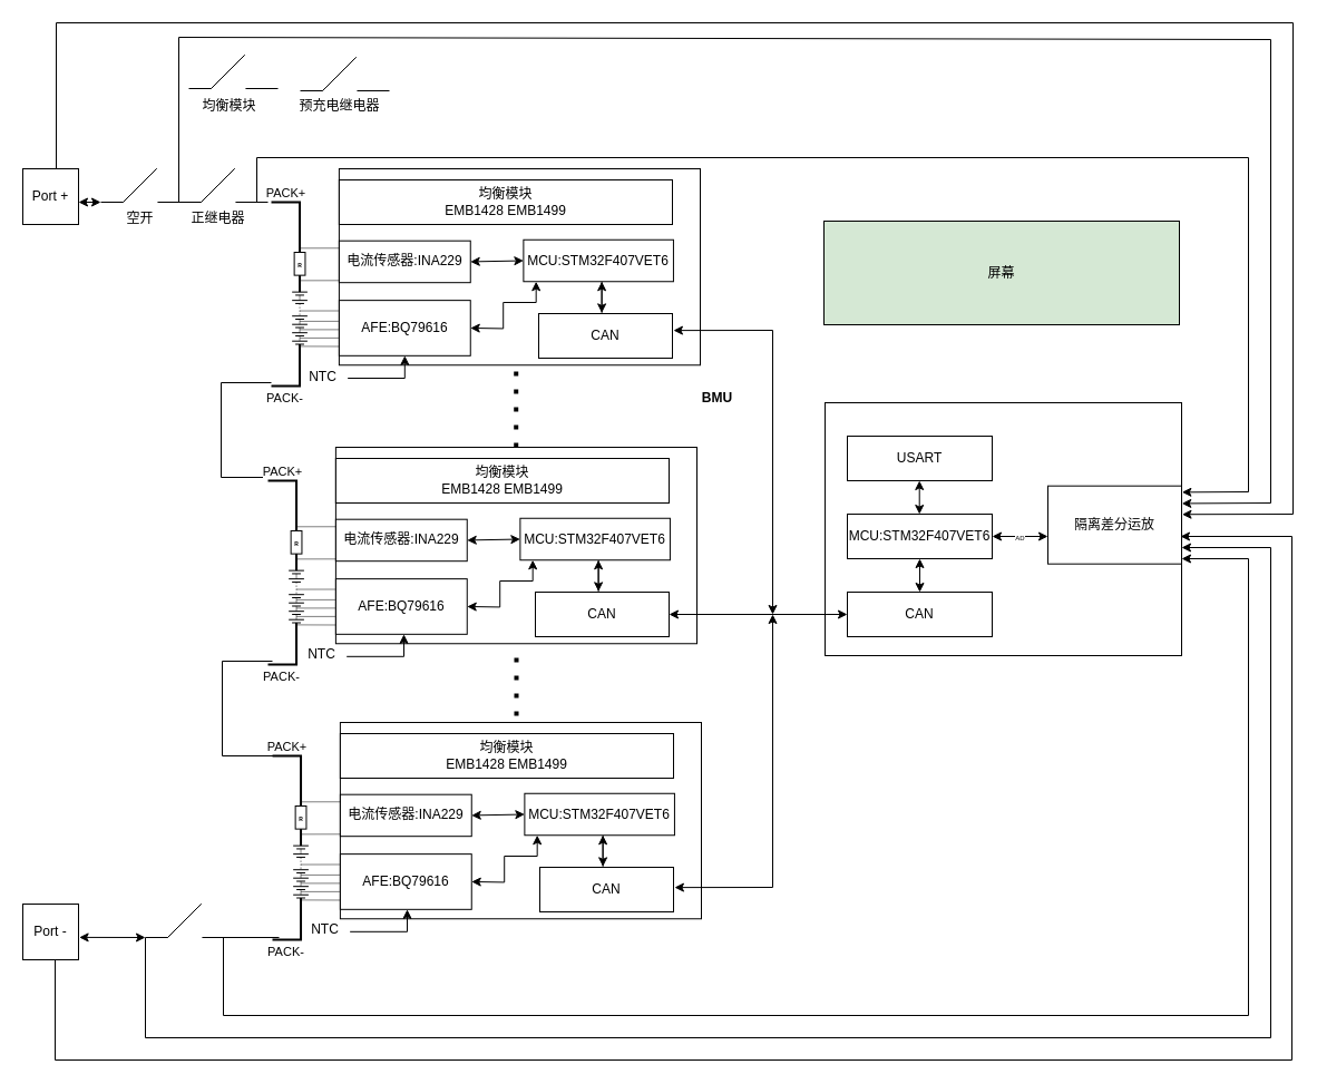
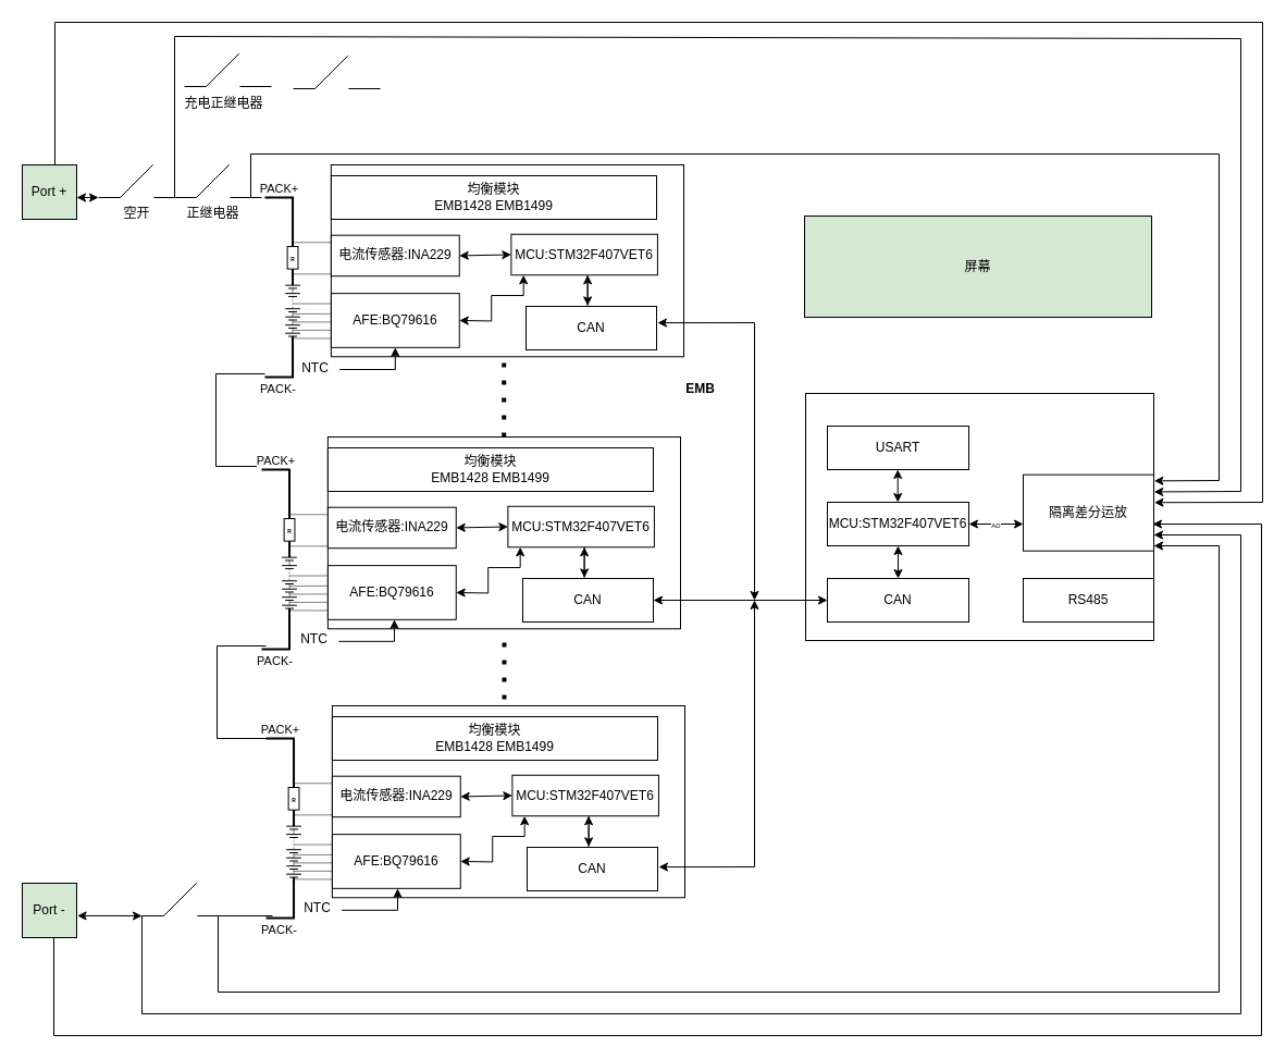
- <mxCell id="189" value="预充电继电器" style="text;html=1;align=center;verticalAlign=middle;resizable=0;points=[];autosize=1;strokeColor=none;fillColor=none;" vertex="1" parent="1"><mxGeometry x="258" y="81" width="91" height="27" as="geometry" /></mxCell>
- <mxCell id="183" value="均衡模块" style="text;html=1;align=center;verticalAlign=middle;resizable=0;points=[];autosize=1;strokeColor=none;fillColor=none;" vertex="1" parent="1"><mxGeometry x="159" y="81" width="91" height="27" as="geometry" /></mxCell>
+ <mxCell id="183" value="充电正继电器" style="text;html=1;align=center;verticalAlign=middle;resizable=0;points=[];autosize=1;strokeColor=none;fillColor=none;" vertex="1" parent="1"><mxGeometry x="159" y="81" width="91" height="27" as="geometry" /></mxCell>
- <mxCell id="21" value="Port +" style="whiteSpace=wrap;html=1;aspect=fixed;" parent="1" vertex="1"><mxGeometry y="151" width="50" height="50" as="geometry" x="20" /></mxCell>
+ <mxCell id="21" value="Port +" style="whiteSpace=wrap;html=1;aspect=fixed;fillColor=#d5e8d4;" parent="1" vertex="1"><mxGeometry y="151" width="50" height="50" as="geometry" x="20" /></mxCell>
- <mxCell id="44" value="&lt;b&gt;BMU&lt;/b&gt;" style="text;html=1;align=center;verticalAlign=middle;resizable=0;points=[];autosize=1;strokeColor=none;fillColor=none;container=0;" parent="1" vertex="1"><mxGeometry x="620.004" y="343.002" width="46" height="27" as="geometry" /></mxCell>
+ <mxCell id="44" value="&lt;b&gt;EMB&lt;/b&gt;" style="text;html=1;align=center;verticalAlign=middle;resizable=0;points=[];autosize=1;strokeColor=none;fillColor=none;container=0;" parent="1" vertex="1"><mxGeometry x="620.004" y="343.002" width="46" height="27" as="geometry" /></mxCell>
+ <mxCell id="6" value="RS485" style="rounded=0;whiteSpace=wrap;html=1;container=0;" parent="1" vertex="1"><mxGeometry x="940" y="531" width="120" height="40" as="geometry" /></mxCell>
- <mxCell id="19" value="Port -" style="whiteSpace=wrap;html=1;aspect=fixed;" parent="1" vertex="1"><mxGeometry y="811" width="50" height="50" as="geometry" x="20" /></mxCell>
+ <mxCell id="19" value="Port -" style="whiteSpace=wrap;html=1;aspect=fixed;fillColor=#d5e8d4;" parent="1" vertex="1"><mxGeometry y="811" width="50" height="50" as="geometry" x="20" /></mxCell>
